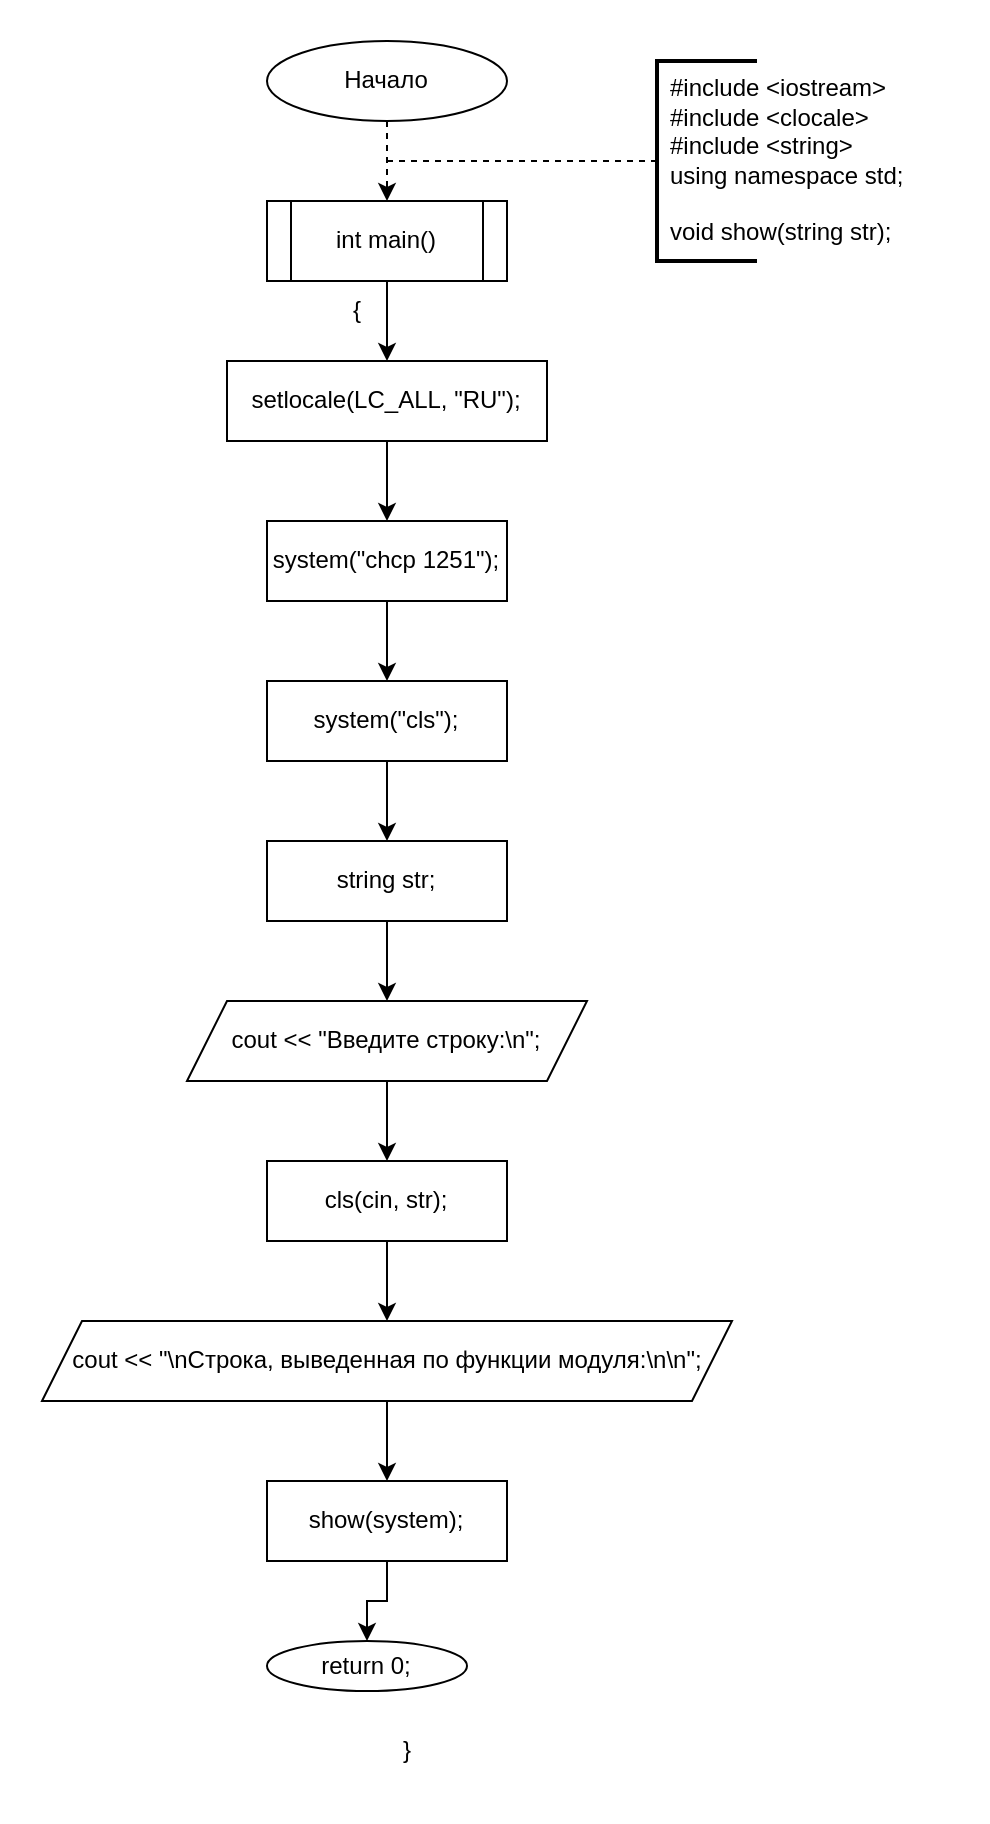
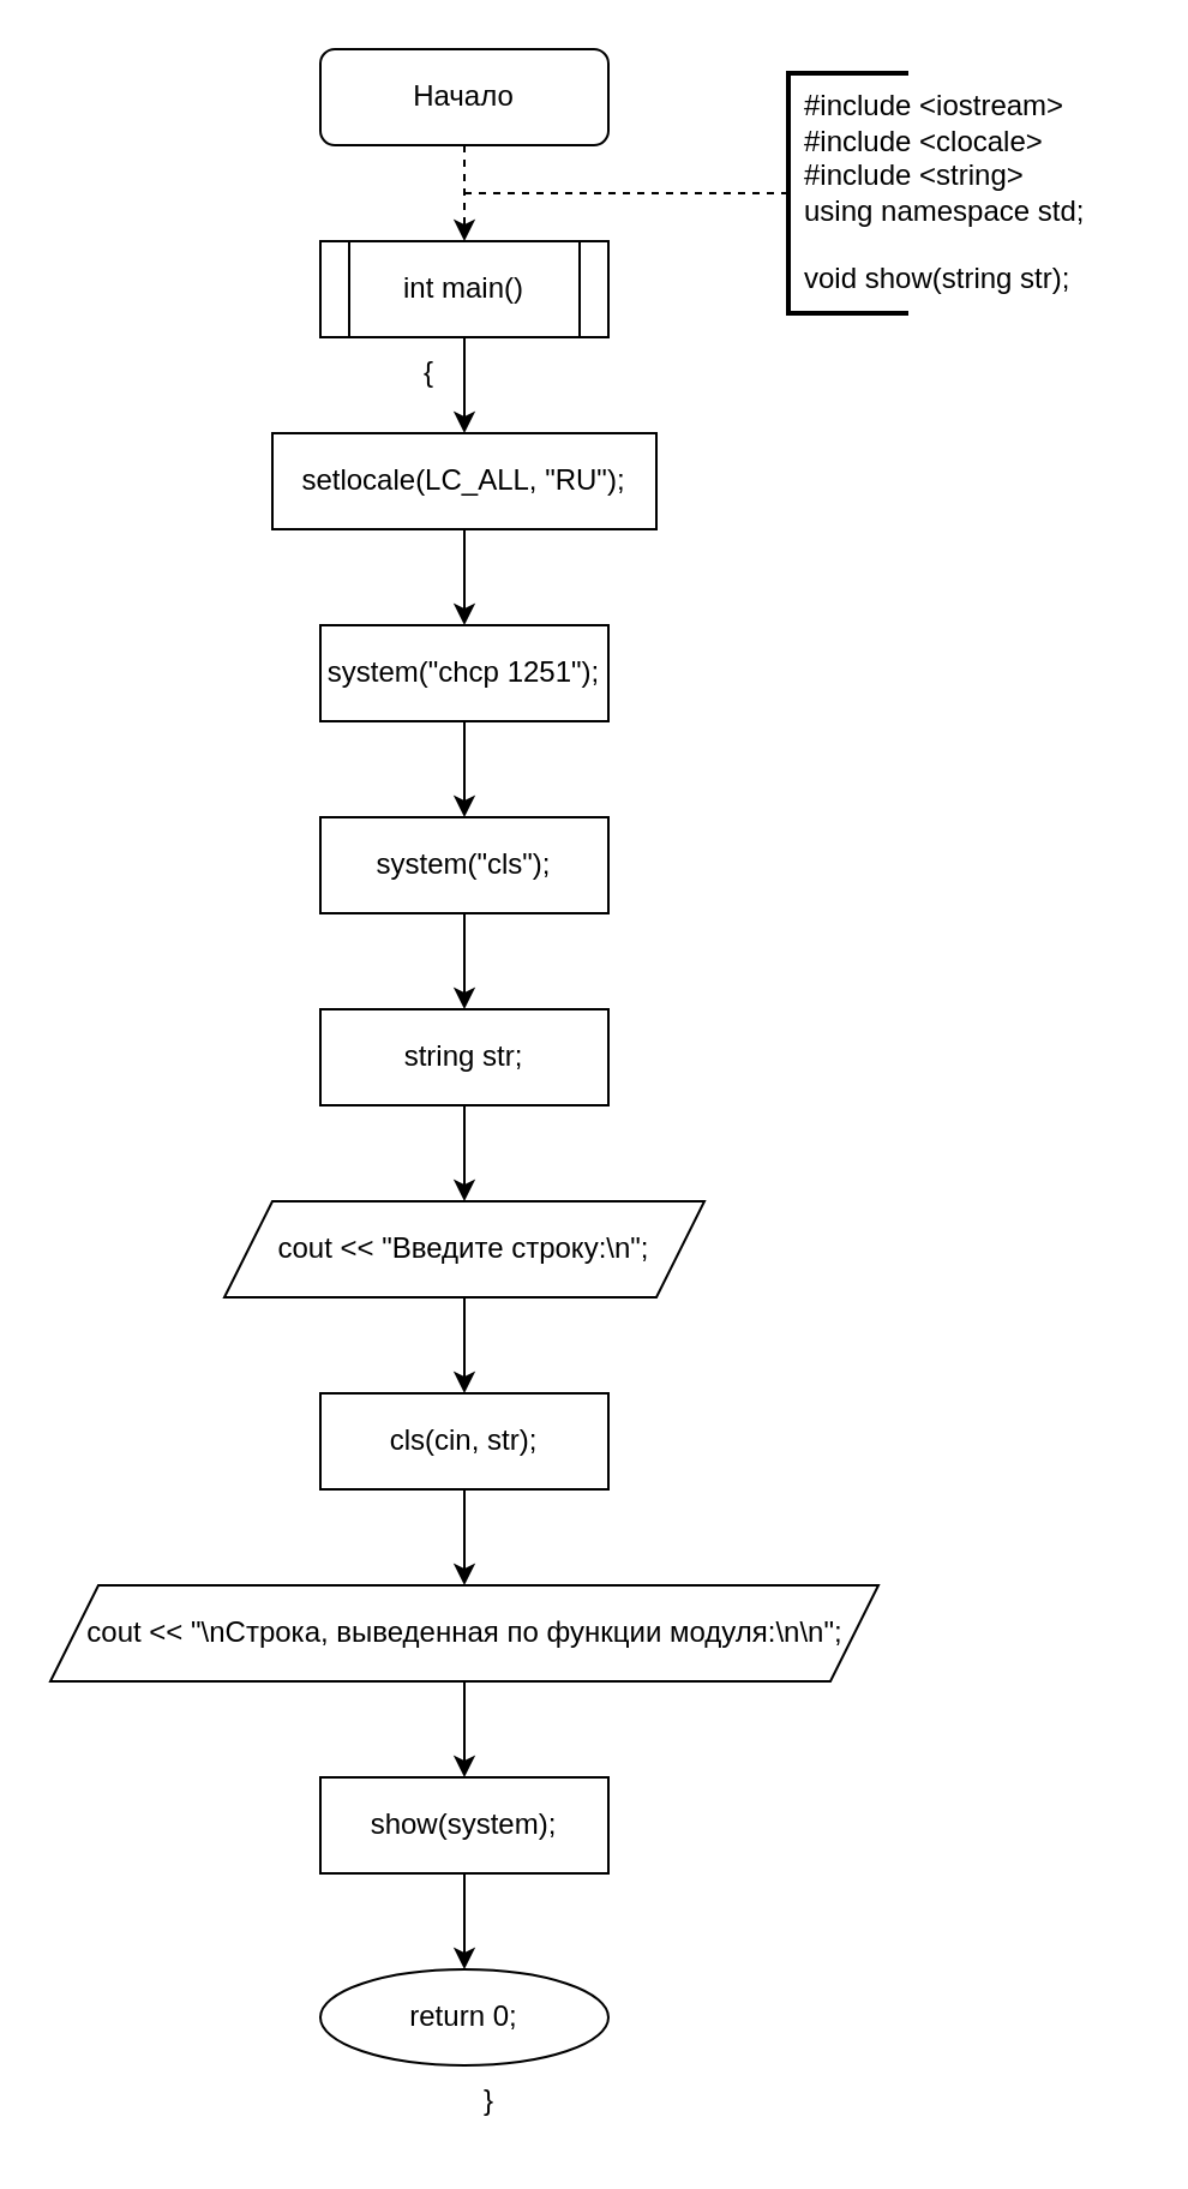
- <mxCell id="4" value="Начало" style="ellipse;whiteSpace=wrap;html=1;" parent="2" vertex="1"><mxGeometry x="112.5" width="120" height="40" as="geometry" /></mxCell>
+ <mxCell id="4" value="Начало" style="whiteSpace=wrap;html=1;rounded=1;" parent="2" vertex="1"><mxGeometry x="112.5" width="120" height="40" as="geometry" /></mxCell>
- <mxCell id="27" value="return 0;" style="ellipse;whiteSpace=wrap;html=1;" parent="2" vertex="1"><mxGeometry x="112.5" y="800" width="100" height="25" as="geometry" /></mxCell>
+ <mxCell id="27" value="return 0;" style="ellipse;whiteSpace=wrap;html=1;" parent="2" vertex="1"><mxGeometry x="112.5" y="800" width="120" height="40" as="geometry" /></mxCell>
